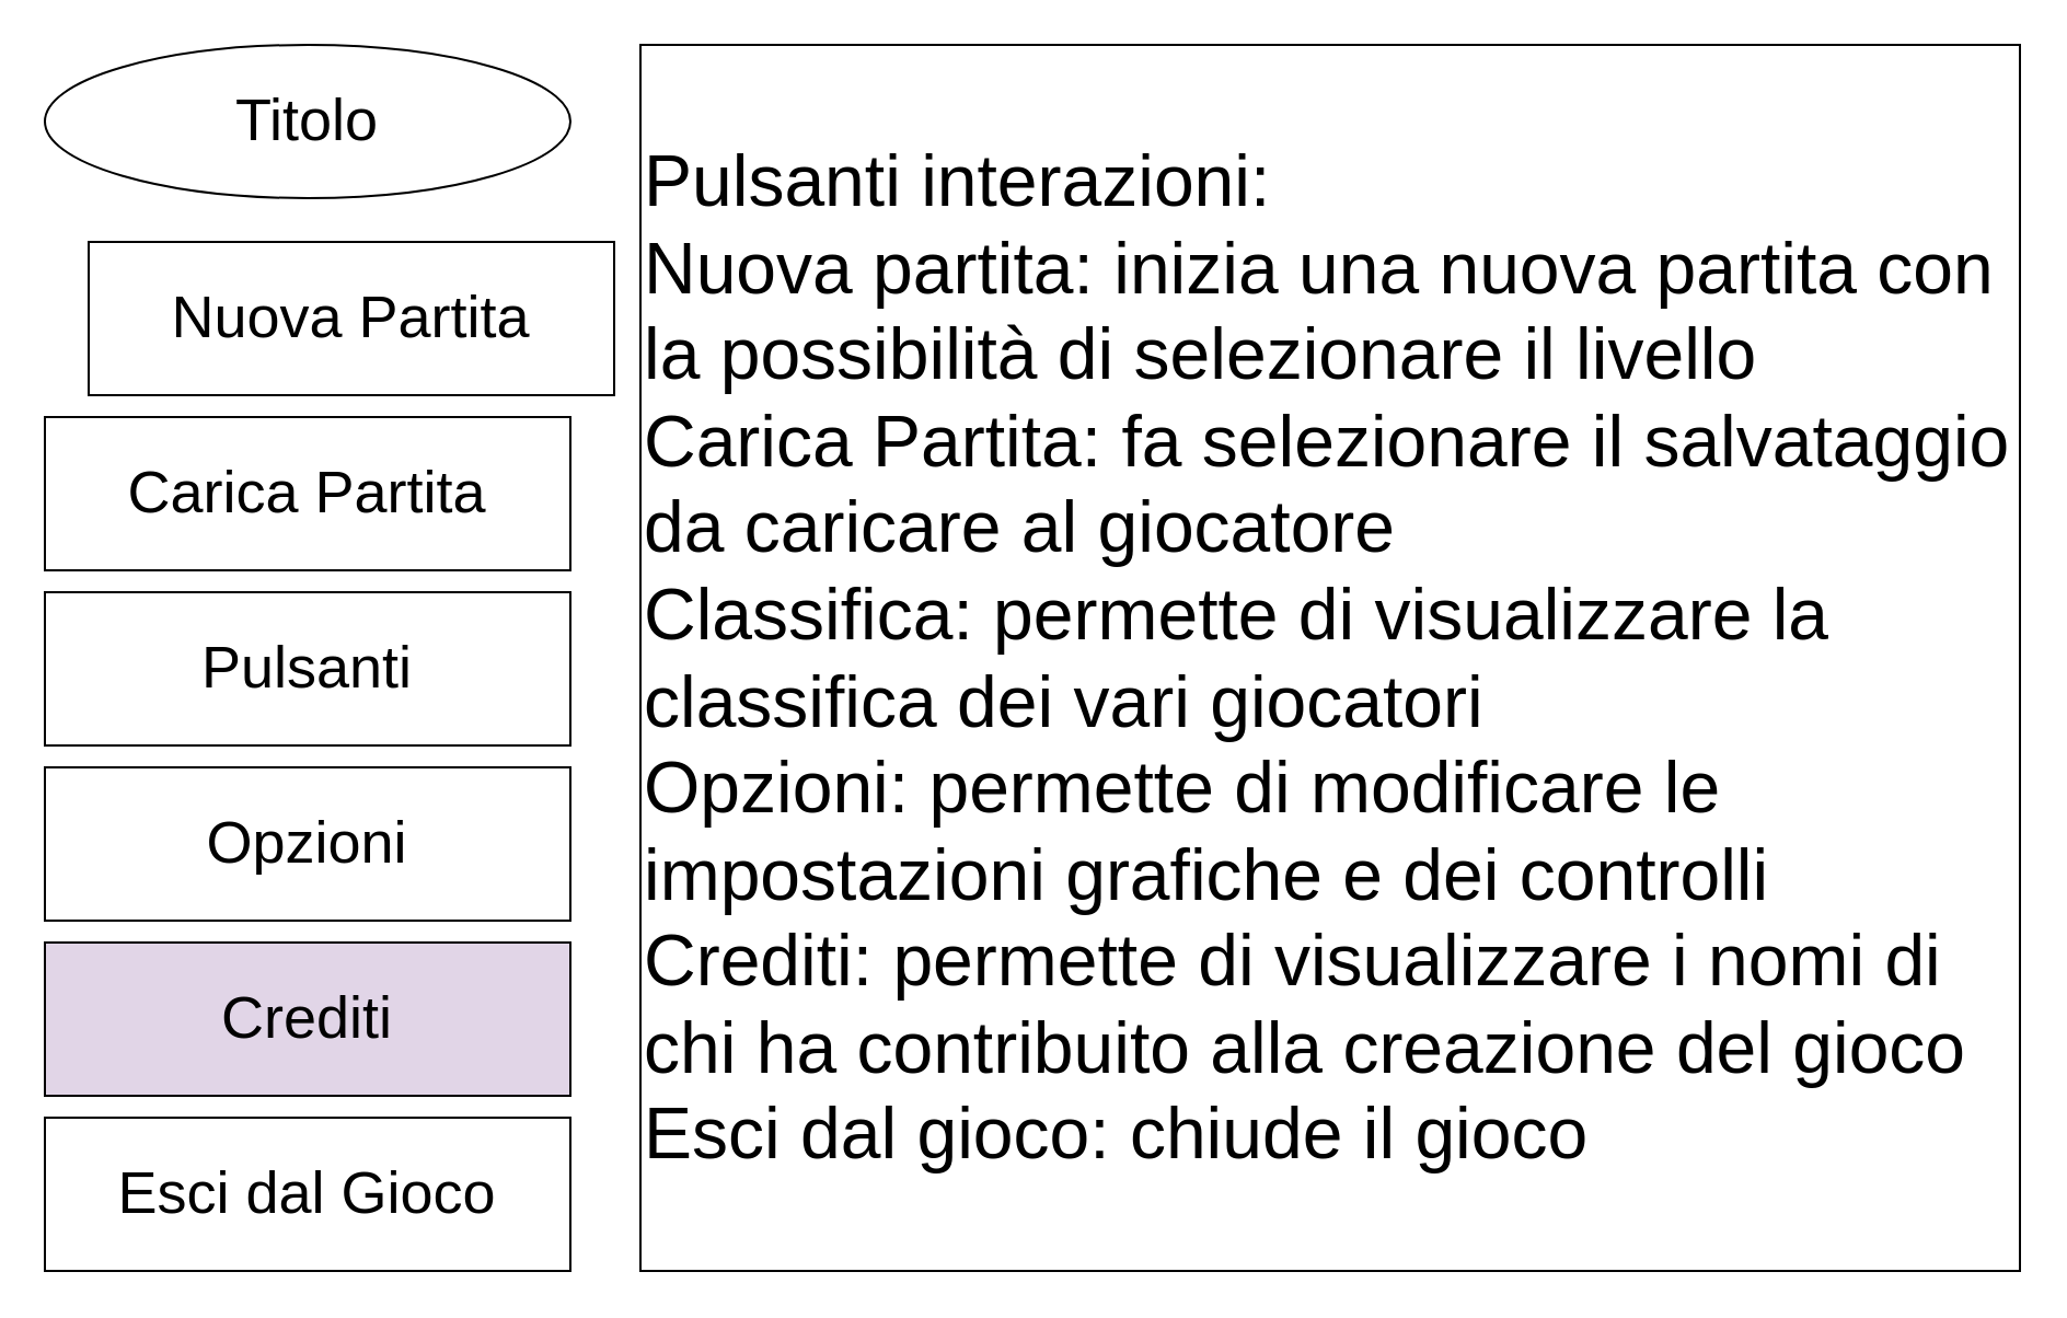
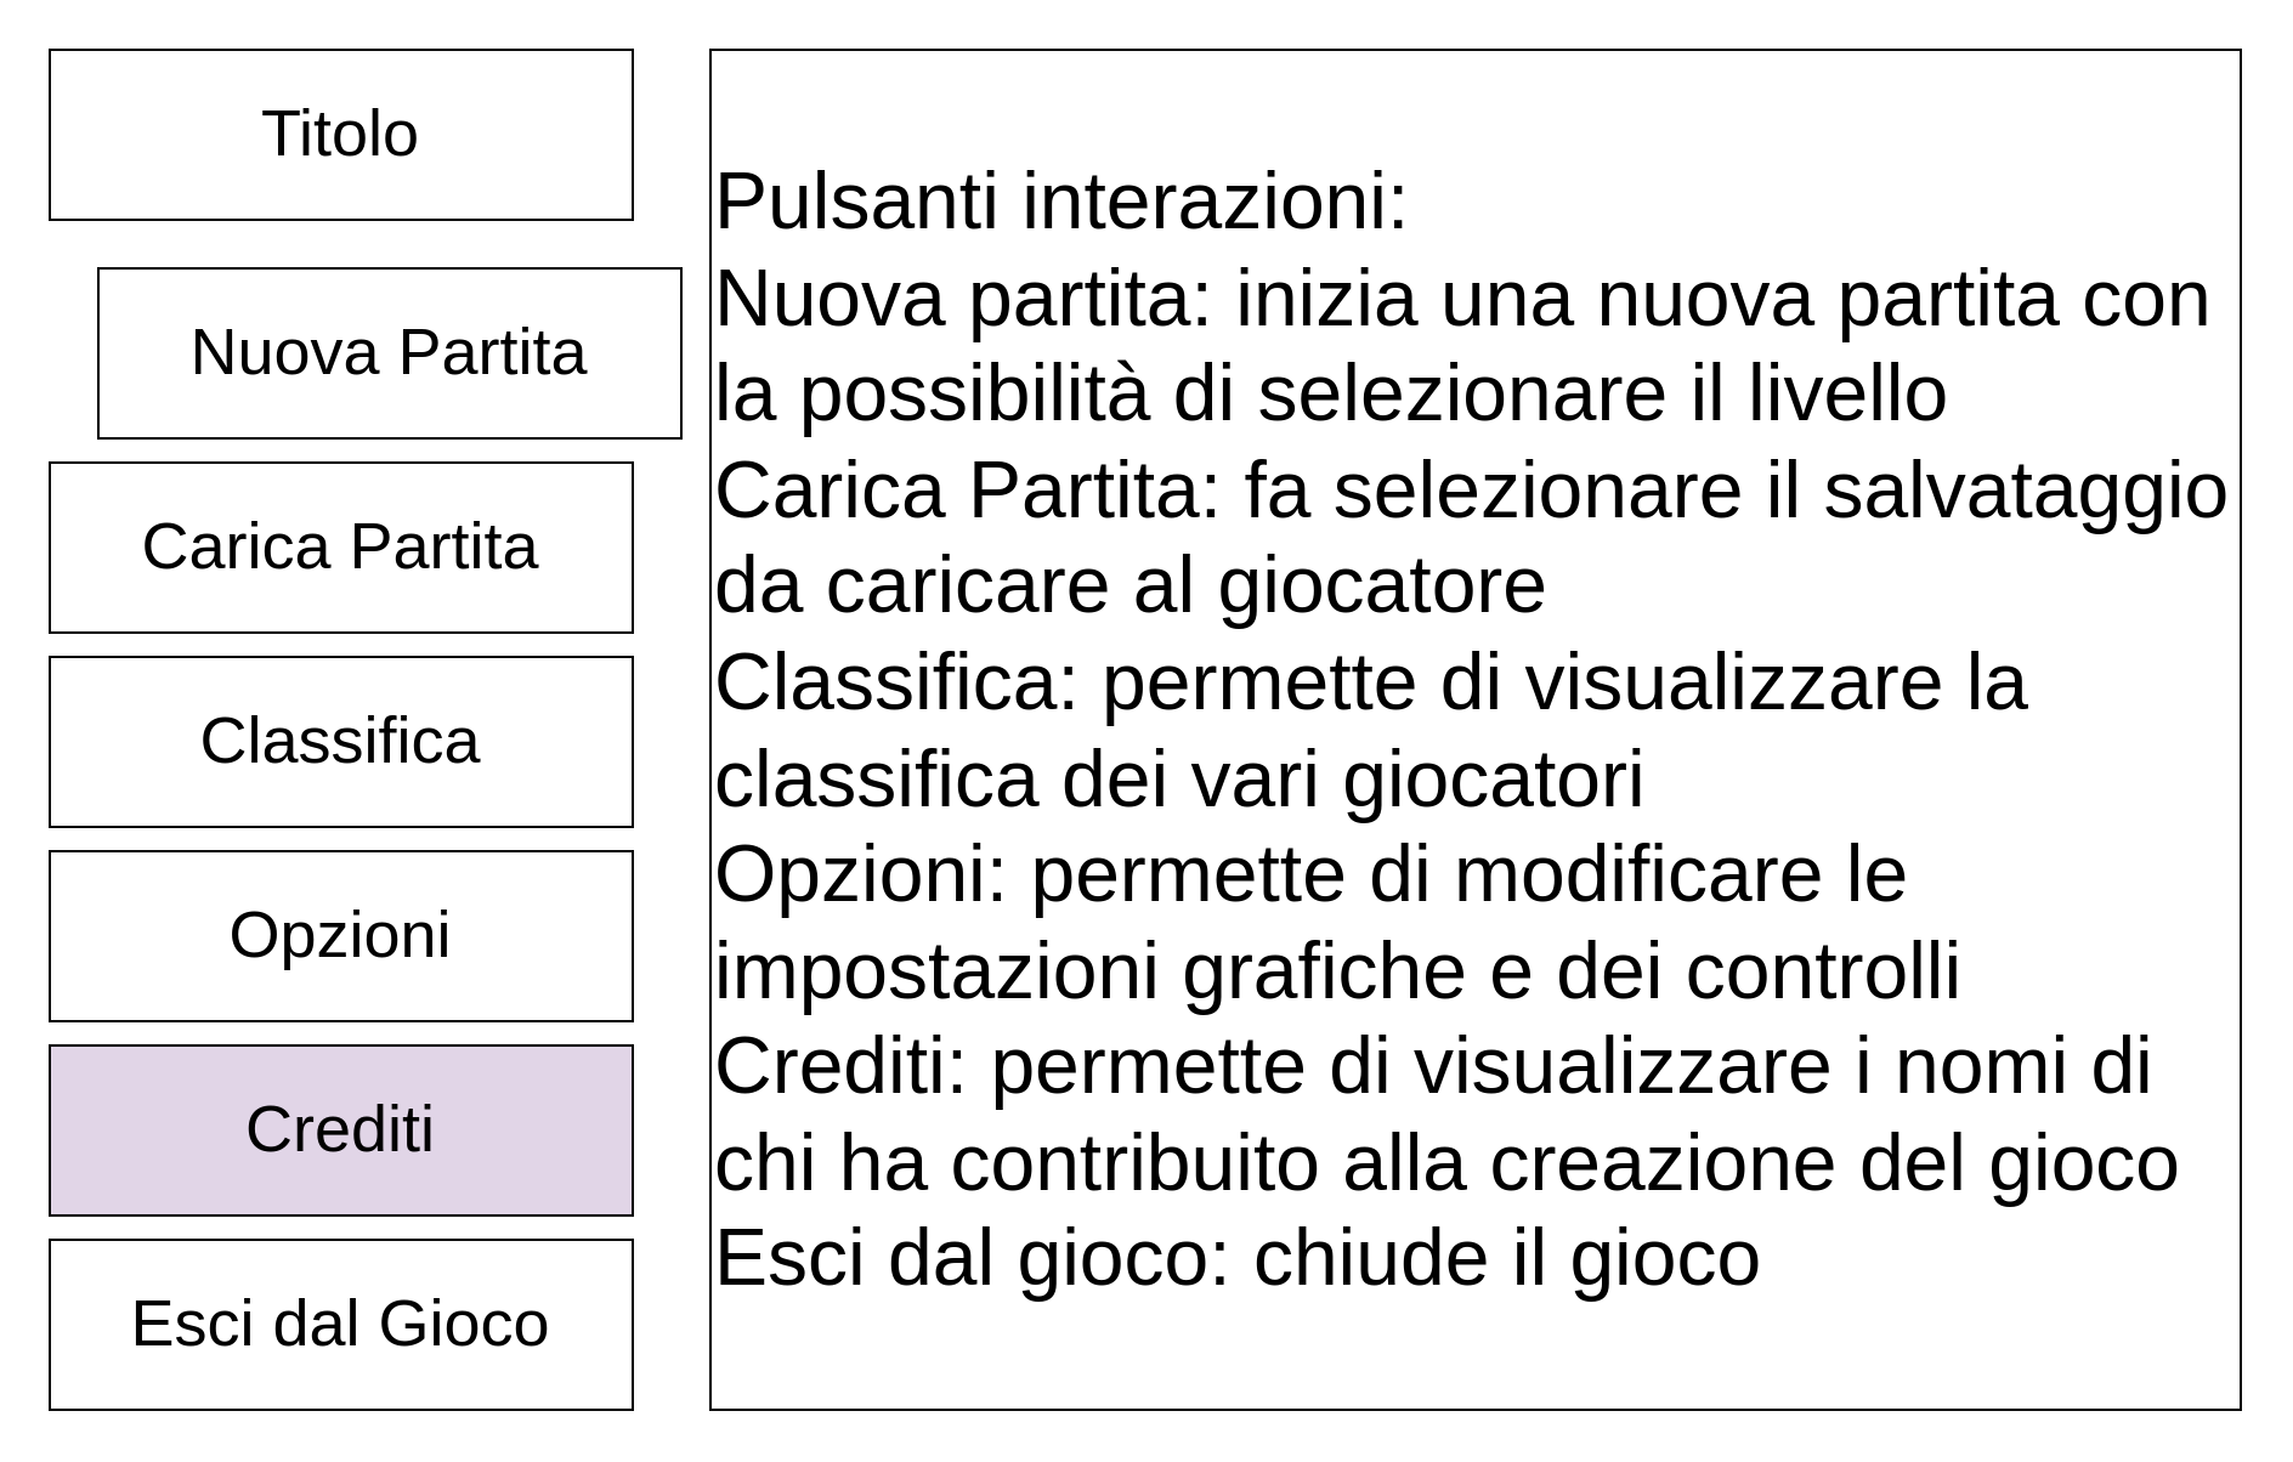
- <mxCell id="9" value="Titolo" style="ellipse;whiteSpace=wrap;html=1;fontSize=27;" vertex="1" parent="1"><mxGeometry x="20" y="20" width="240" height="70" as="geometry" /></mxCell>
+ <mxCell id="9" value="Titolo" style="rounded=0;whiteSpace=wrap;html=1;fontSize=27;" vertex="1" parent="1"><mxGeometry x="20" y="20" width="240" height="70" as="geometry" /></mxCell>
- <mxCell id="4" value="Pulsanti&lt;br style=&quot;font-size: 27px;&quot;&gt;" style="rounded=0;whiteSpace=wrap;html=1;fontSize=27;" vertex="1" parent="1"><mxGeometry x="20" y="270" width="240" height="70" as="geometry" /></mxCell>
+ <mxCell id="4" value="Classifica&lt;br style=&quot;font-size: 27px;&quot;&gt;" style="rounded=0;whiteSpace=wrap;html=1;fontSize=27;" vertex="1" parent="1"><mxGeometry x="20" y="270" width="240" height="70" as="geometry" /></mxCell>
